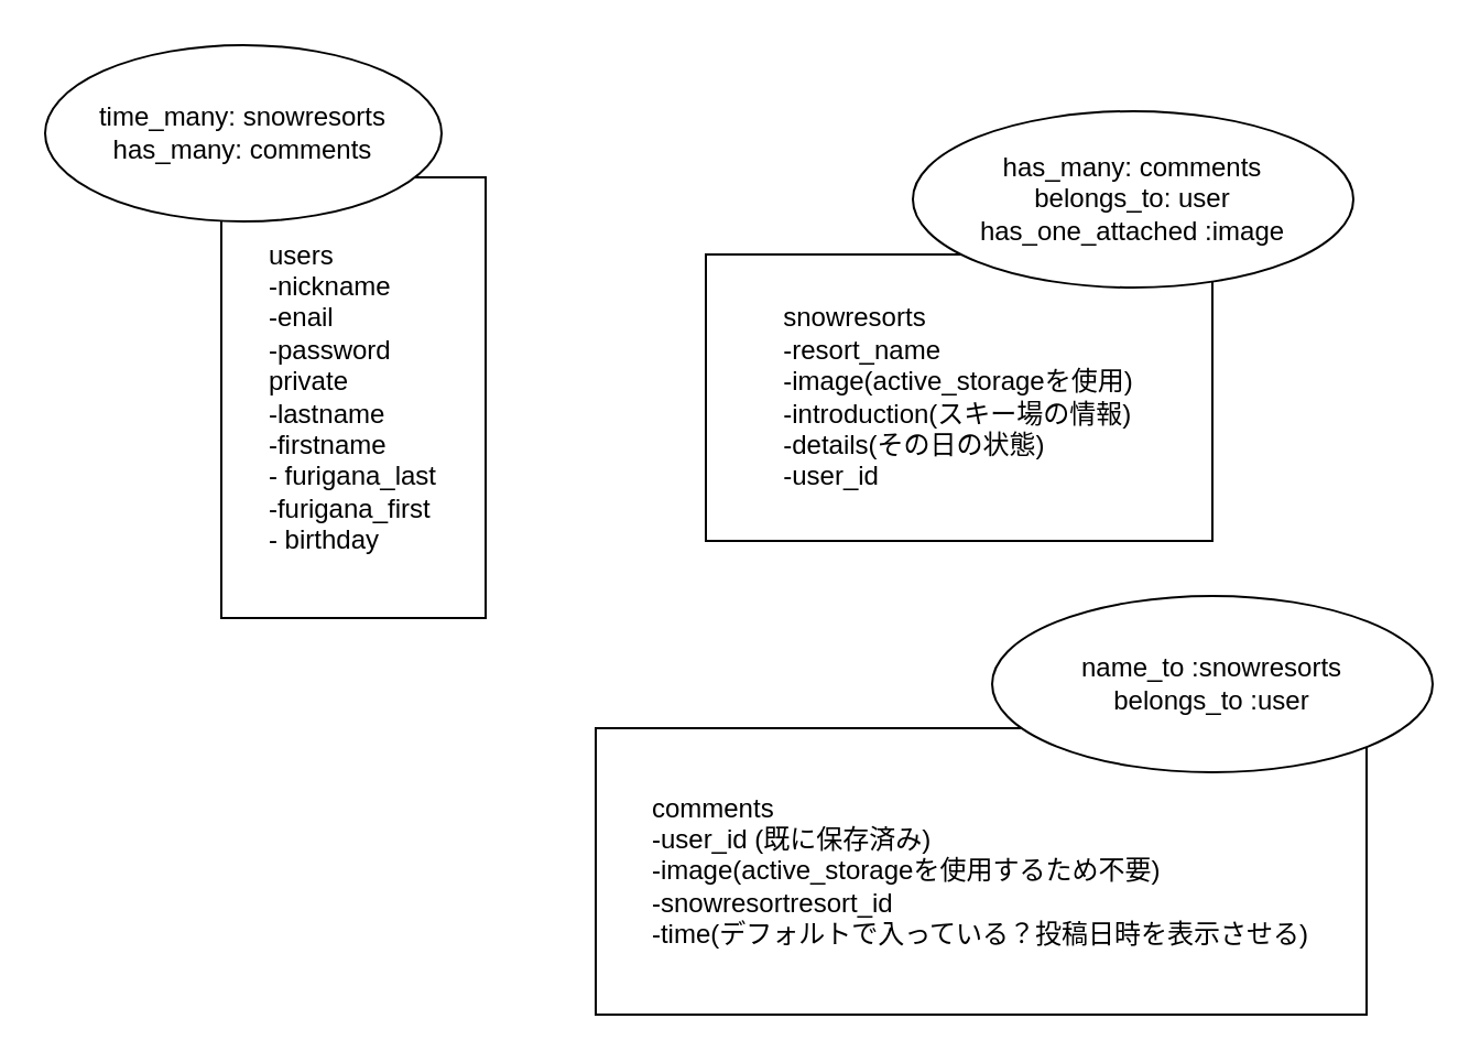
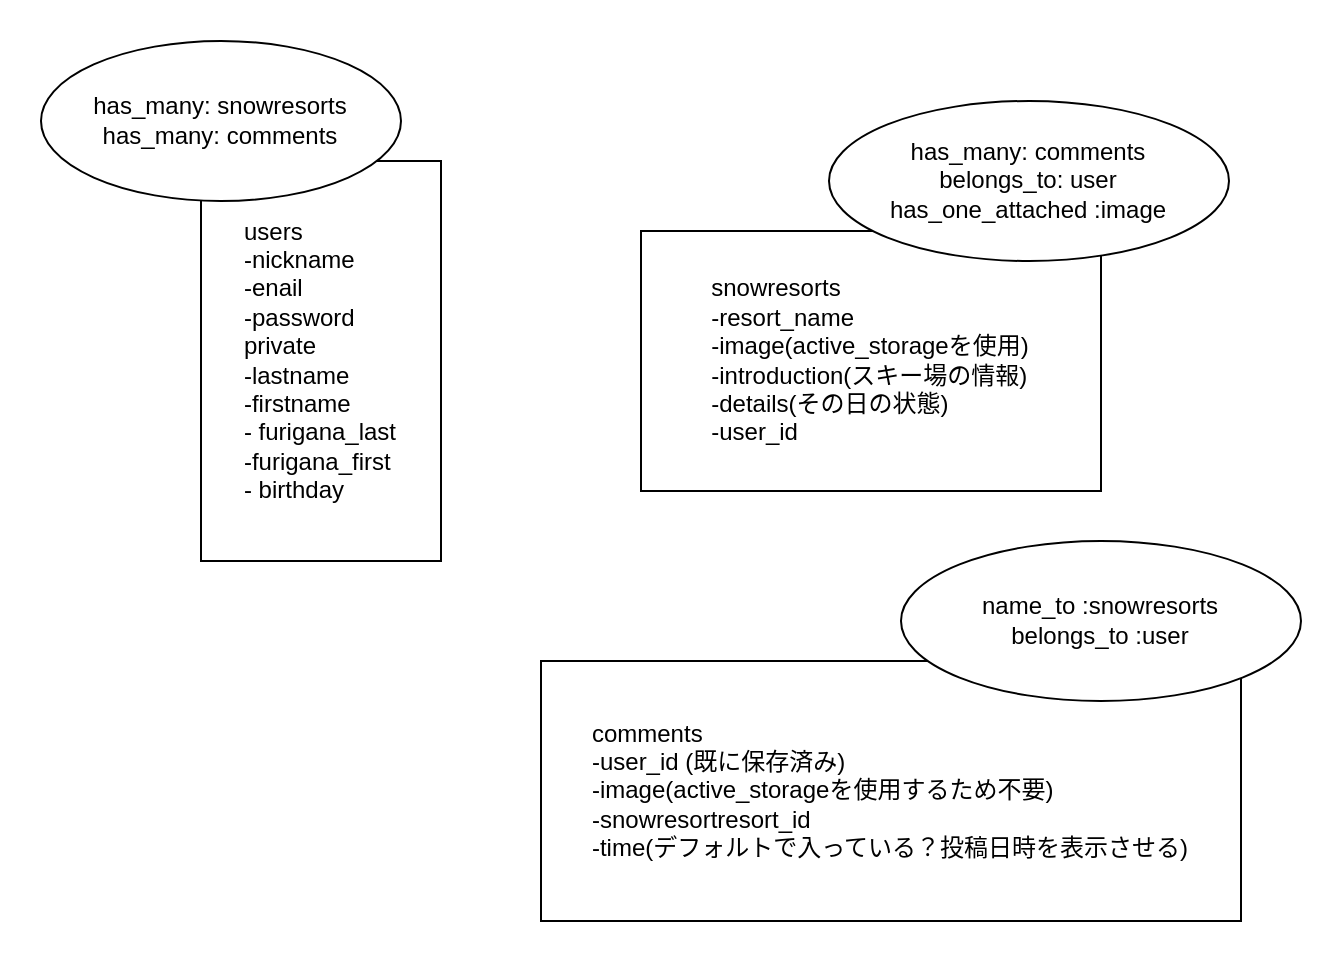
- <mxCell id="3" value="&lt;span&gt;time_many: snowresorts&lt;/span&gt;&lt;br&gt;&lt;span&gt;has_many: comments&lt;/span&gt;" style="ellipse;whiteSpace=wrap;html=1;" parent="1" vertex="1"><mxGeometry x="20" y="20" width="180" height="80" as="geometry" /></mxCell>
+ <mxCell id="3" value="&lt;span&gt;has_many: snowresorts&lt;/span&gt;&lt;br&gt;&lt;span&gt;has_many: comments&lt;/span&gt;" style="ellipse;whiteSpace=wrap;html=1;" parent="1" vertex="1"><mxGeometry x="20" y="20" width="180" height="80" as="geometry" /></mxCell>
